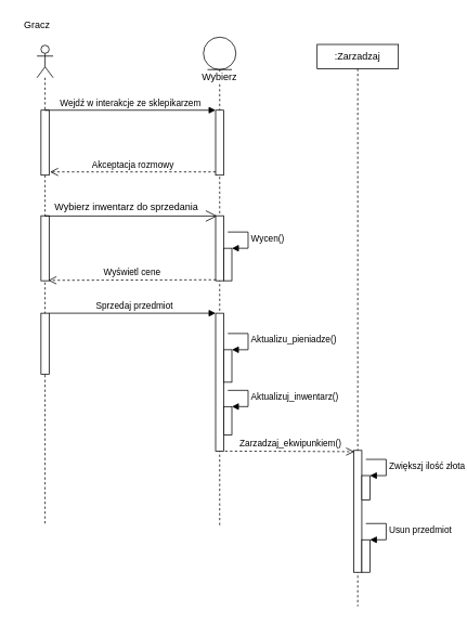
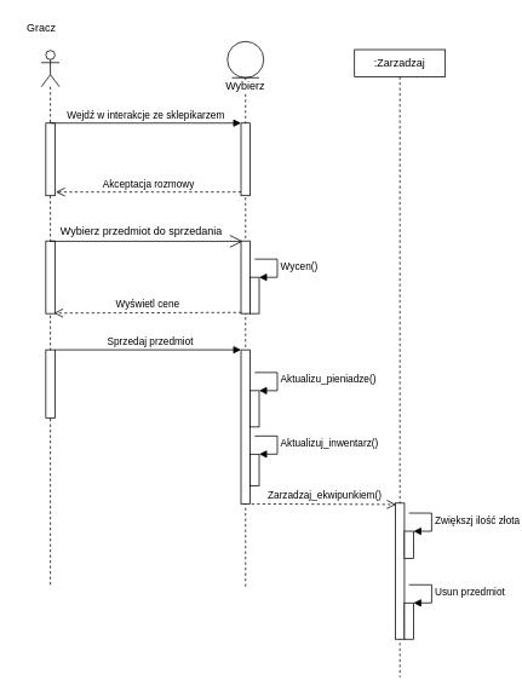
- <mxCell id="10" value="Wybierz inwentarz do sprzedania" style="text;html=1;align=center;verticalAlign=middle;resizable=0;points=[];autosize=1;" parent="1" vertex="1"><mxGeometry x="55" y="245" width="200" height="20" as="geometry" /></mxCell>
+ <mxCell id="10" value="Wybierz przedmiot do sprzedania" style="text;html=1;align=center;verticalAlign=middle;resizable=0;points=[];autosize=1;" parent="1" vertex="1"><mxGeometry x="55" y="245" width="200" height="20" as="geometry" /></mxCell>
